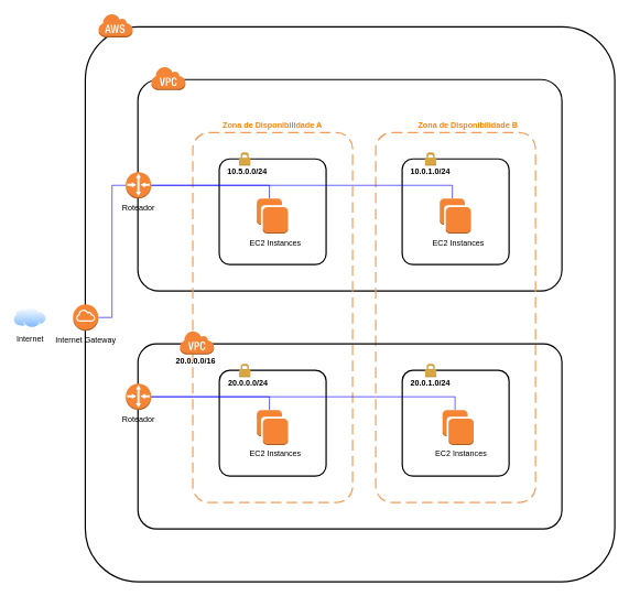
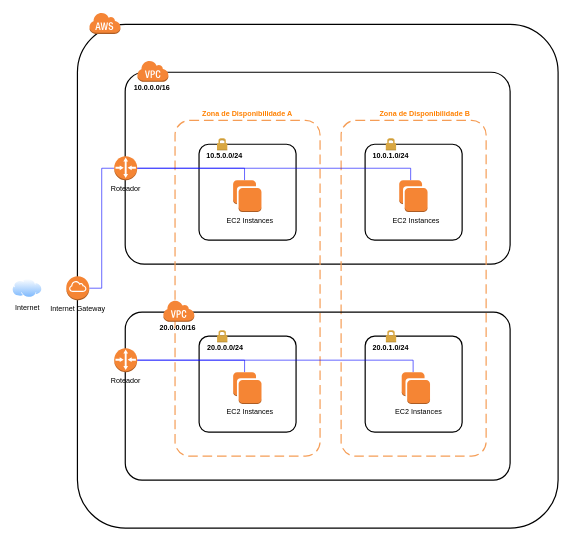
+ <mxCell id="15" value="10.0.0.0/16" style="text;html=1;strokeColor=none;fillColor=none;align=center;verticalAlign=middle;whiteSpace=wrap;rounded=0;fontStyle=1;" vertex="1" parent="1"><mxGeometry x="218.21" y="136" width="70" height="20" as="geometry" /></mxCell>
